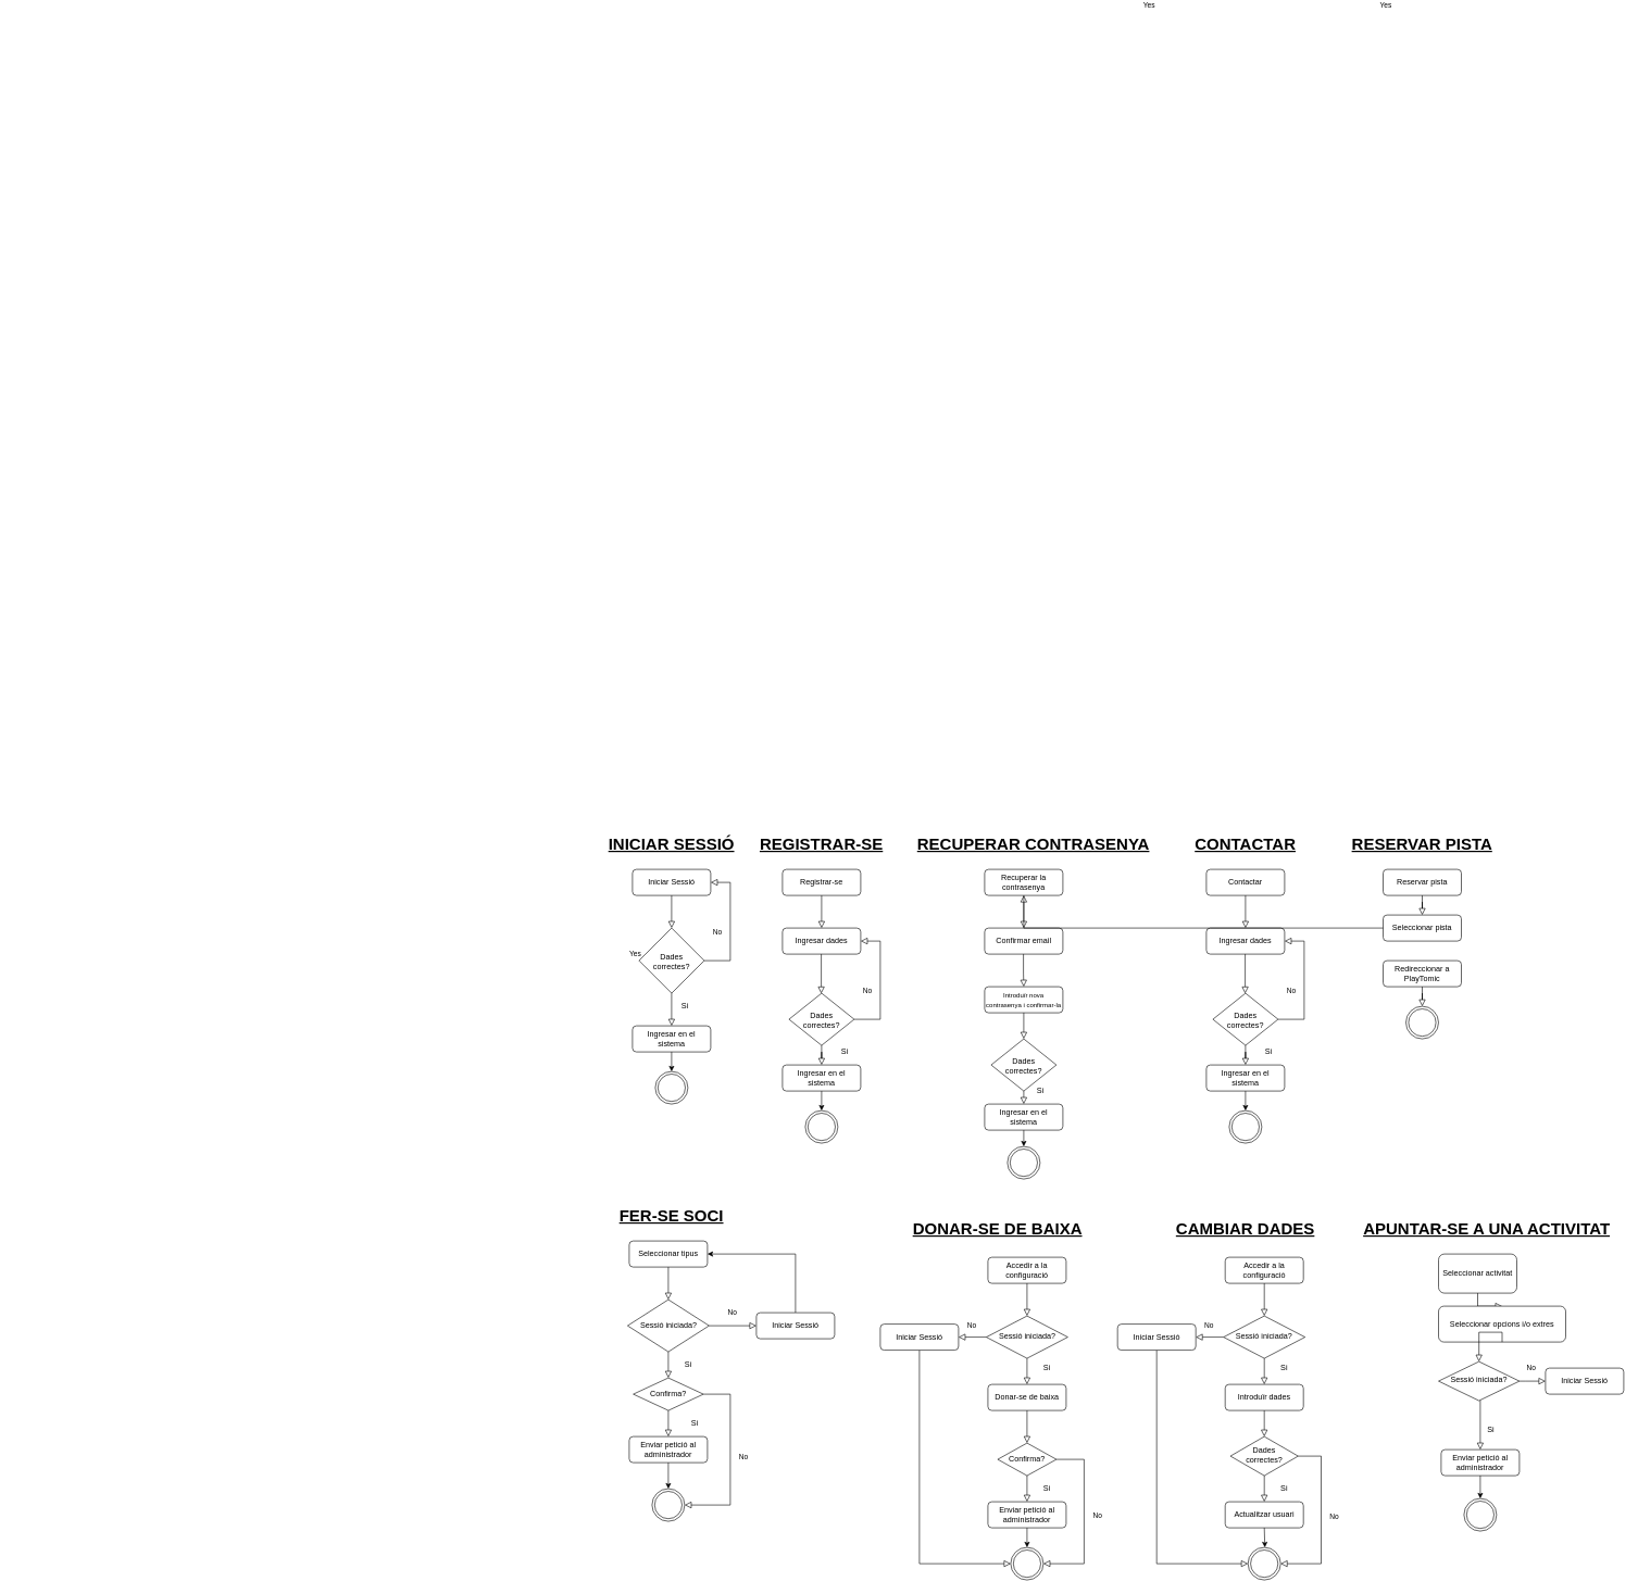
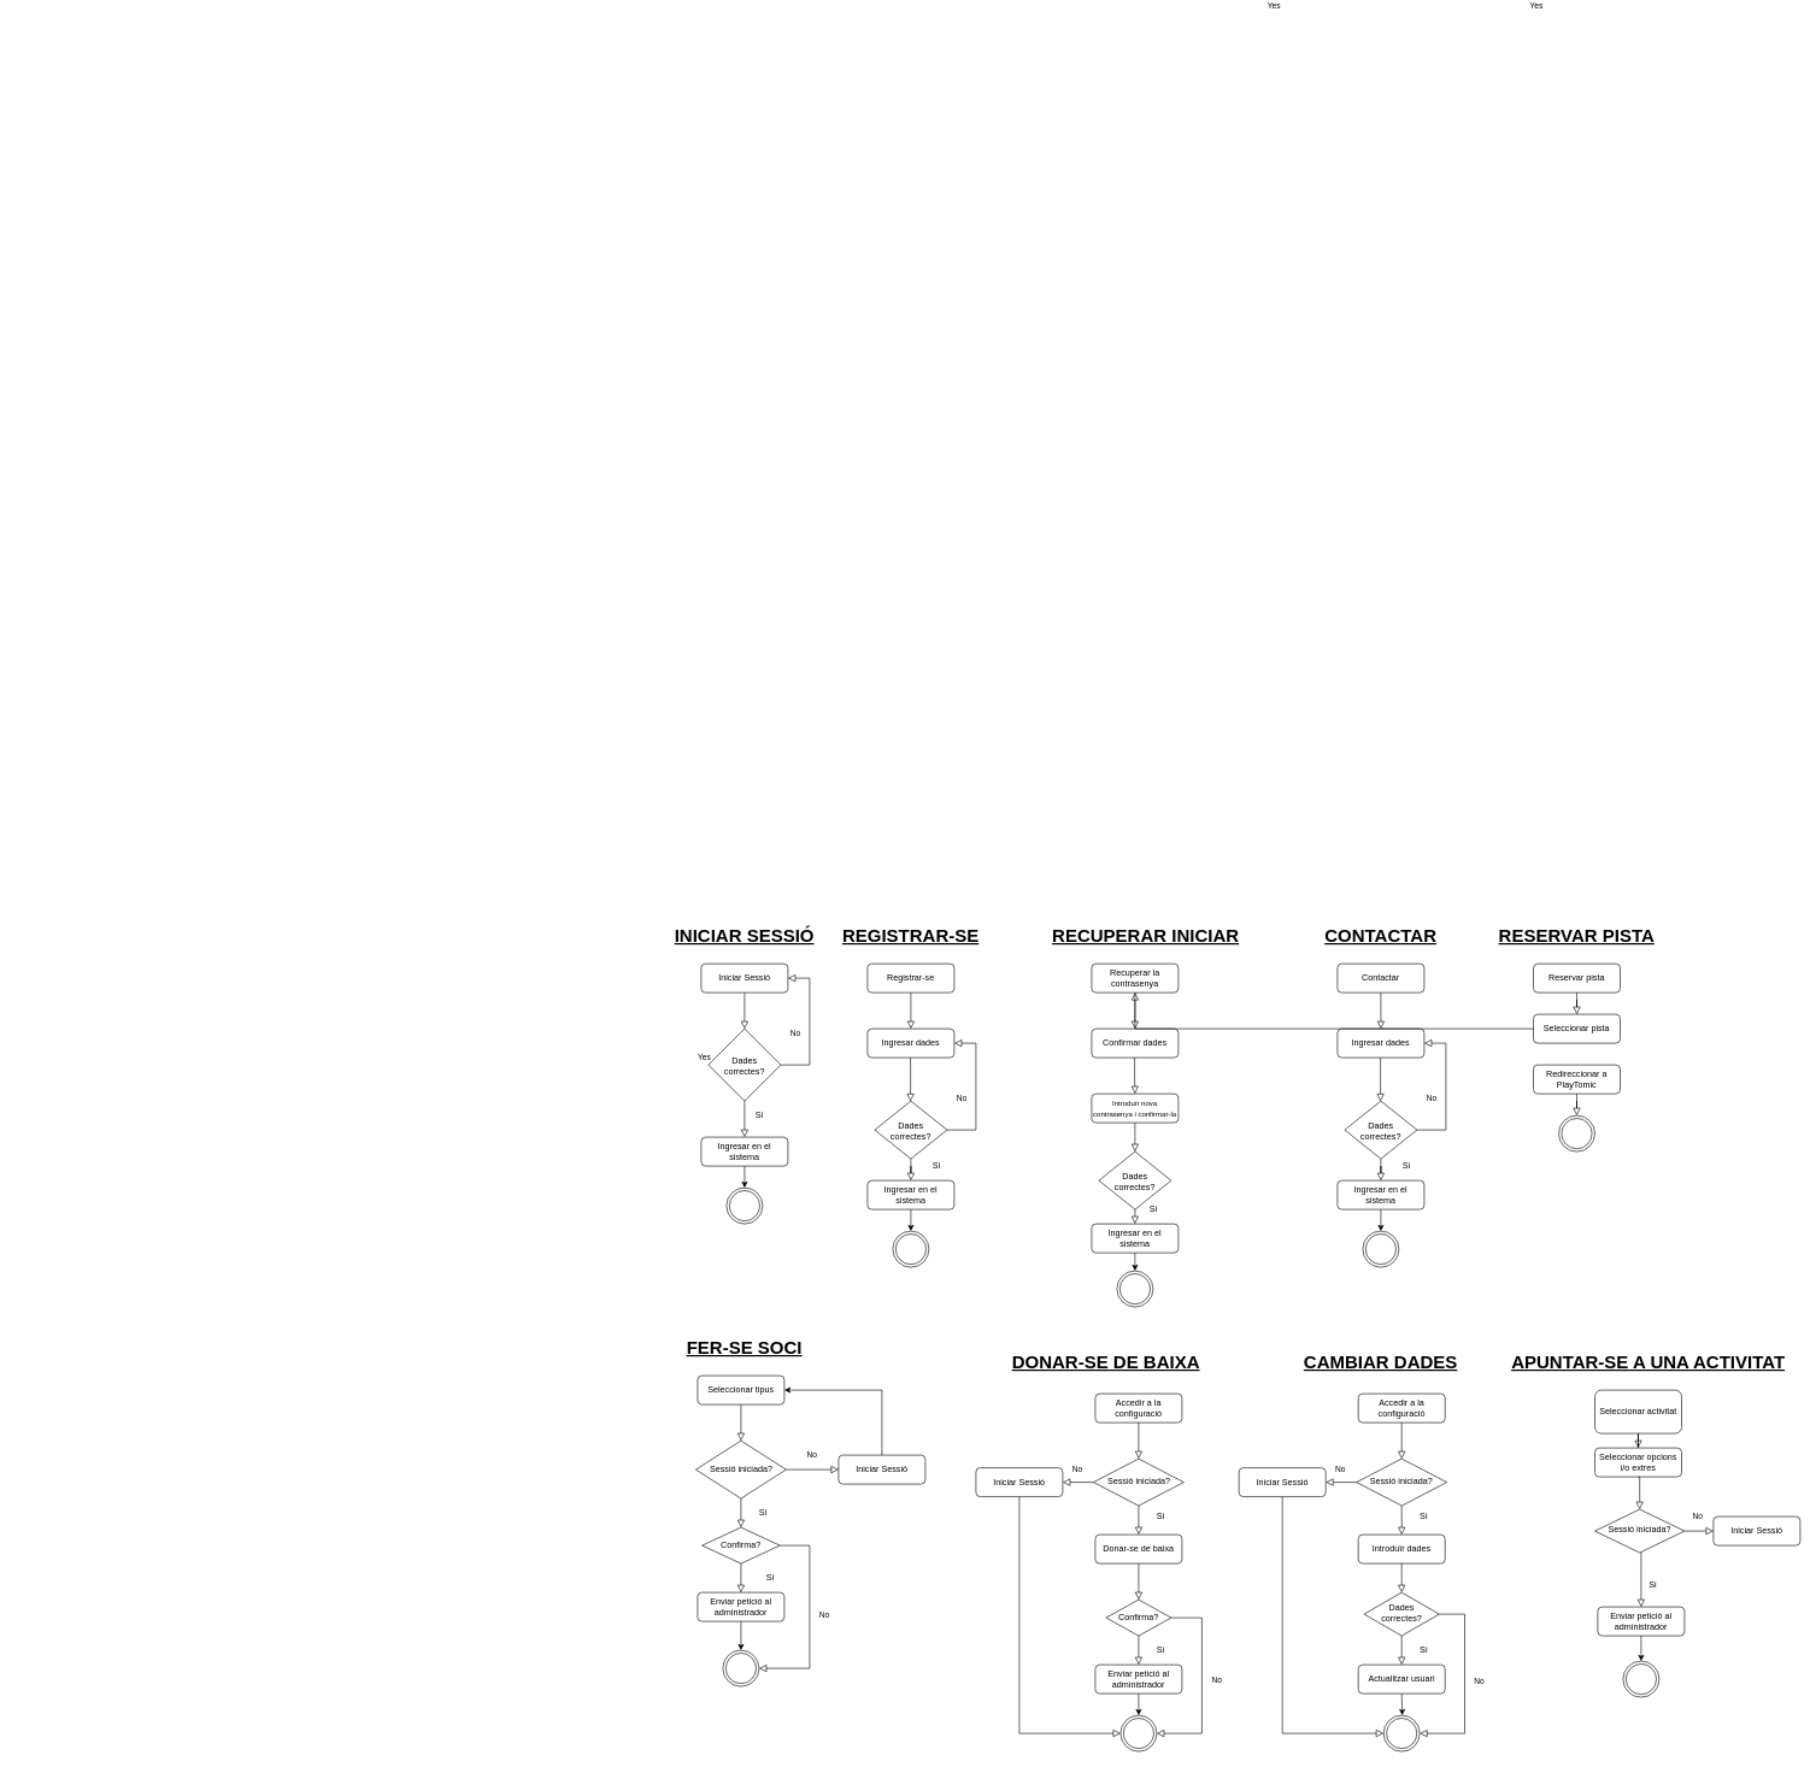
- <mxCell id="24" value="RECUPERAR CONTRASENYA" style="text;html=1;strokeColor=none;fillColor=none;align=center;verticalAlign=middle;whiteSpace=wrap;rounded=0;fontSize=25;fontStyle=5" parent="1" vertex="1"><mxGeometry x="520" y="20" width="370" height="20" as="geometry" /></mxCell>
+ <mxCell id="24" value="RECUPERAR INICIAR" style="text;html=1;strokeColor=none;fillColor=none;align=center;verticalAlign=middle;whiteSpace=wrap;rounded=0;fontSize=25;fontStyle=5" parent="1" vertex="1"><mxGeometry x="520" y="20" width="370" height="20" as="geometry" /></mxCell>
- <mxCell id="31" value="Confirmar email" style="rounded=1;whiteSpace=wrap;html=1;fontSize=12;glass=0;strokeWidth=1;shadow=0;" parent="1" vertex="1"><mxGeometry x="630" y="160" width="120" height="40" as="geometry" /></mxCell>
+ <mxCell id="31" value="Confirmar dades" style="rounded=1;whiteSpace=wrap;html=1;fontSize=12;glass=0;strokeWidth=1;shadow=0;" parent="1" vertex="1"><mxGeometry x="630" y="160" width="120" height="40" as="geometry" /></mxCell>
- <mxCell id="119" value="Seleccionar opcions i/o extres" style="rounded=1;whiteSpace=wrap;html=1;fontSize=12;glass=0;strokeWidth=1;shadow=0;" parent="1" vertex="1"><mxGeometry x="1326" y="740" width="195" height="55" as="geometry" /></mxCell>
+ <mxCell id="119" value="Seleccionar opcions i/o extres" style="rounded=1;whiteSpace=wrap;html=1;fontSize=12;glass=0;strokeWidth=1;shadow=0;" parent="1" vertex="1"><mxGeometry x="1326" y="740" width="120" height="40" as="geometry" /></mxCell>
